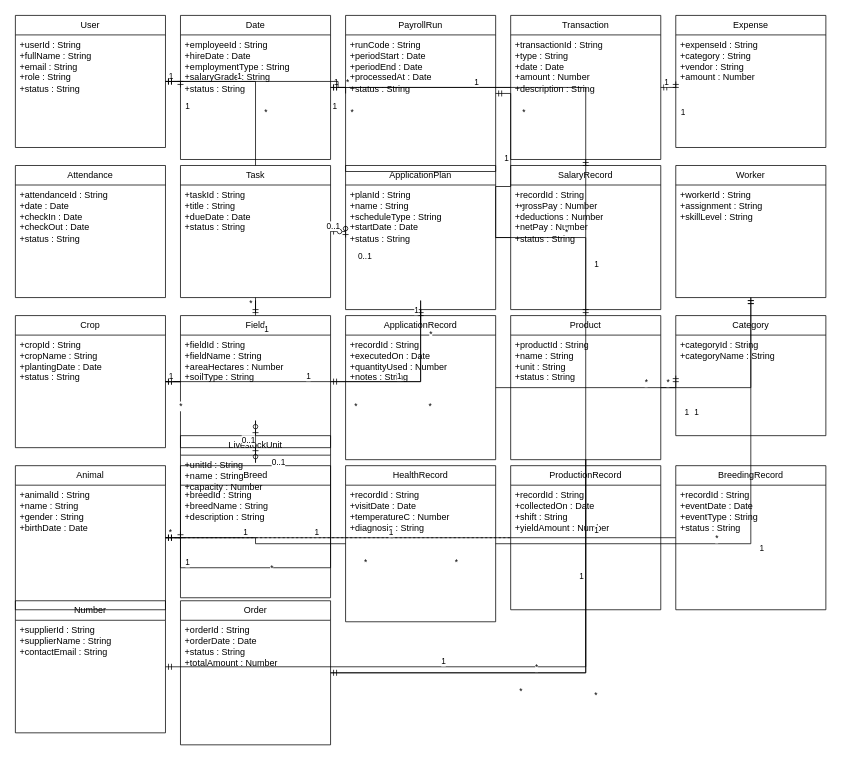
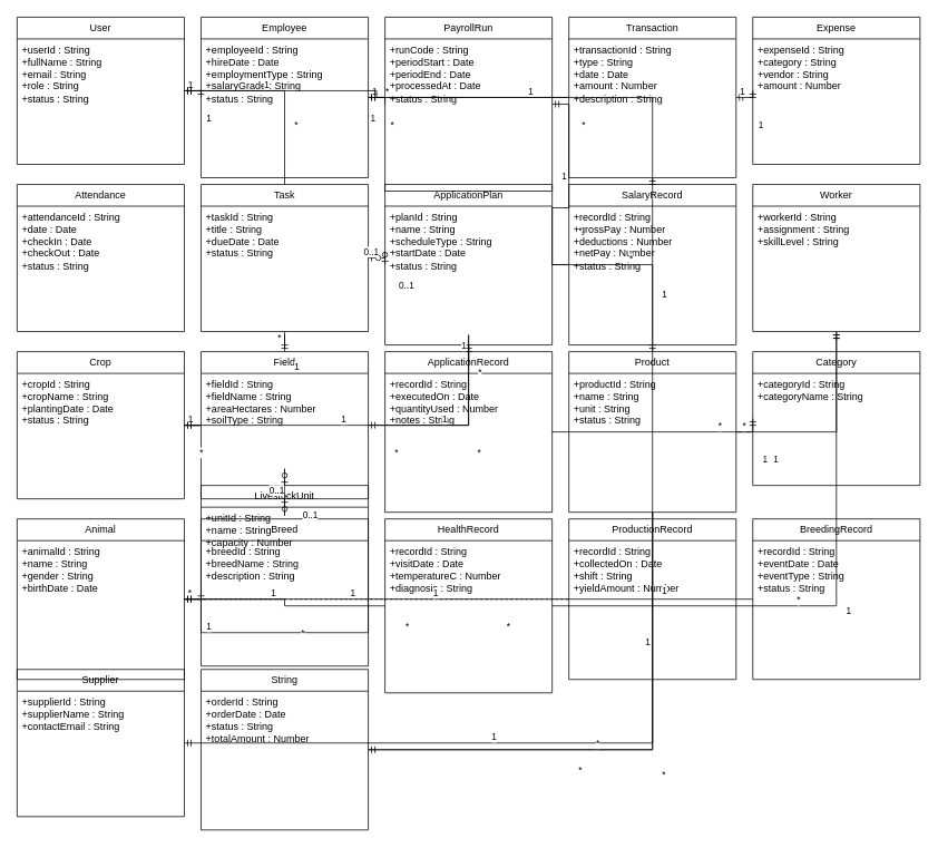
- <mxCell id="4" value="Date" style="swimlane;fontStyle=0;childLayout=stackLayout;horizontal=1;startSize=26;fillColor=none;horizontalStack=0;resizeParent=1;resizeParentMax=0;resizeLast=0;collapsible=1;marginBottom=0;whiteSpace=wrap;html=1;" vertex="1" parent="1"><mxGeometry x="240" y="20" width="200" height="192" as="geometry" /></mxCell>
+ <mxCell id="4" value="Employee" style="swimlane;fontStyle=0;childLayout=stackLayout;horizontal=1;startSize=26;fillColor=none;horizontalStack=0;resizeParent=1;resizeParentMax=0;resizeLast=0;collapsible=1;marginBottom=0;whiteSpace=wrap;html=1;" vertex="1" parent="1"><mxGeometry x="240" y="20" width="200" height="192" as="geometry" /></mxCell>
- <mxCell id="44" value="Number" style="swimlane;fontStyle=0;childLayout=stackLayout;horizontal=1;startSize=26;fillColor=none;horizontalStack=0;resizeParent=1;resizeParentMax=0;resizeLast=0;collapsible=1;marginBottom=0;whiteSpace=wrap;html=1;" vertex="1" parent="1"><mxGeometry x="20" y="800" width="200" height="176" as="geometry" /></mxCell>
+ <mxCell id="44" value="Supplier" style="swimlane;fontStyle=0;childLayout=stackLayout;horizontal=1;startSize=26;fillColor=none;horizontalStack=0;resizeParent=1;resizeParentMax=0;resizeLast=0;collapsible=1;marginBottom=0;whiteSpace=wrap;html=1;" vertex="1" parent="1"><mxGeometry x="20" y="800" width="200" height="176" as="geometry" /></mxCell>
- <mxCell id="46" value="Order" style="swimlane;fontStyle=0;childLayout=stackLayout;horizontal=1;startSize=26;fillColor=none;horizontalStack=0;resizeParent=1;resizeParentMax=0;resizeLast=0;collapsible=1;marginBottom=0;whiteSpace=wrap;html=1;" vertex="1" parent="1"><mxGeometry x="240" y="800" width="200" height="192" as="geometry" /></mxCell>
+ <mxCell id="46" value="String" style="swimlane;fontStyle=0;childLayout=stackLayout;horizontal=1;startSize=26;fillColor=none;horizontalStack=0;resizeParent=1;resizeParentMax=0;resizeLast=0;collapsible=1;marginBottom=0;whiteSpace=wrap;html=1;" vertex="1" parent="1"><mxGeometry x="240" y="800" width="200" height="192" as="geometry" /></mxCell>
